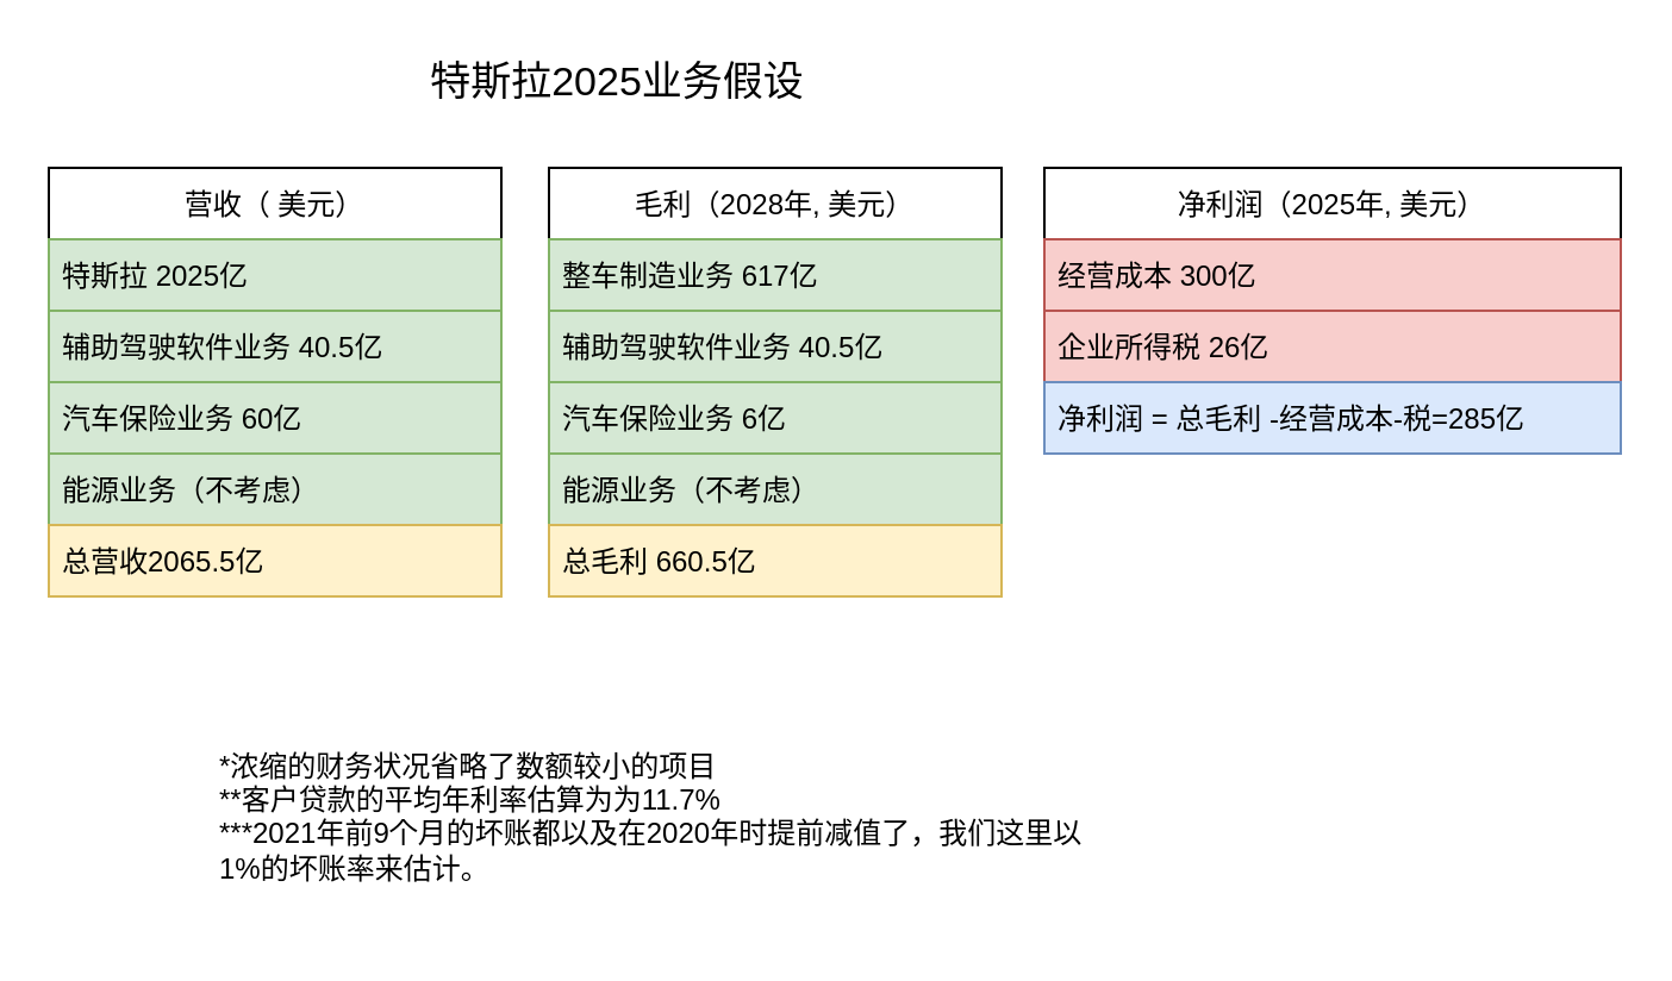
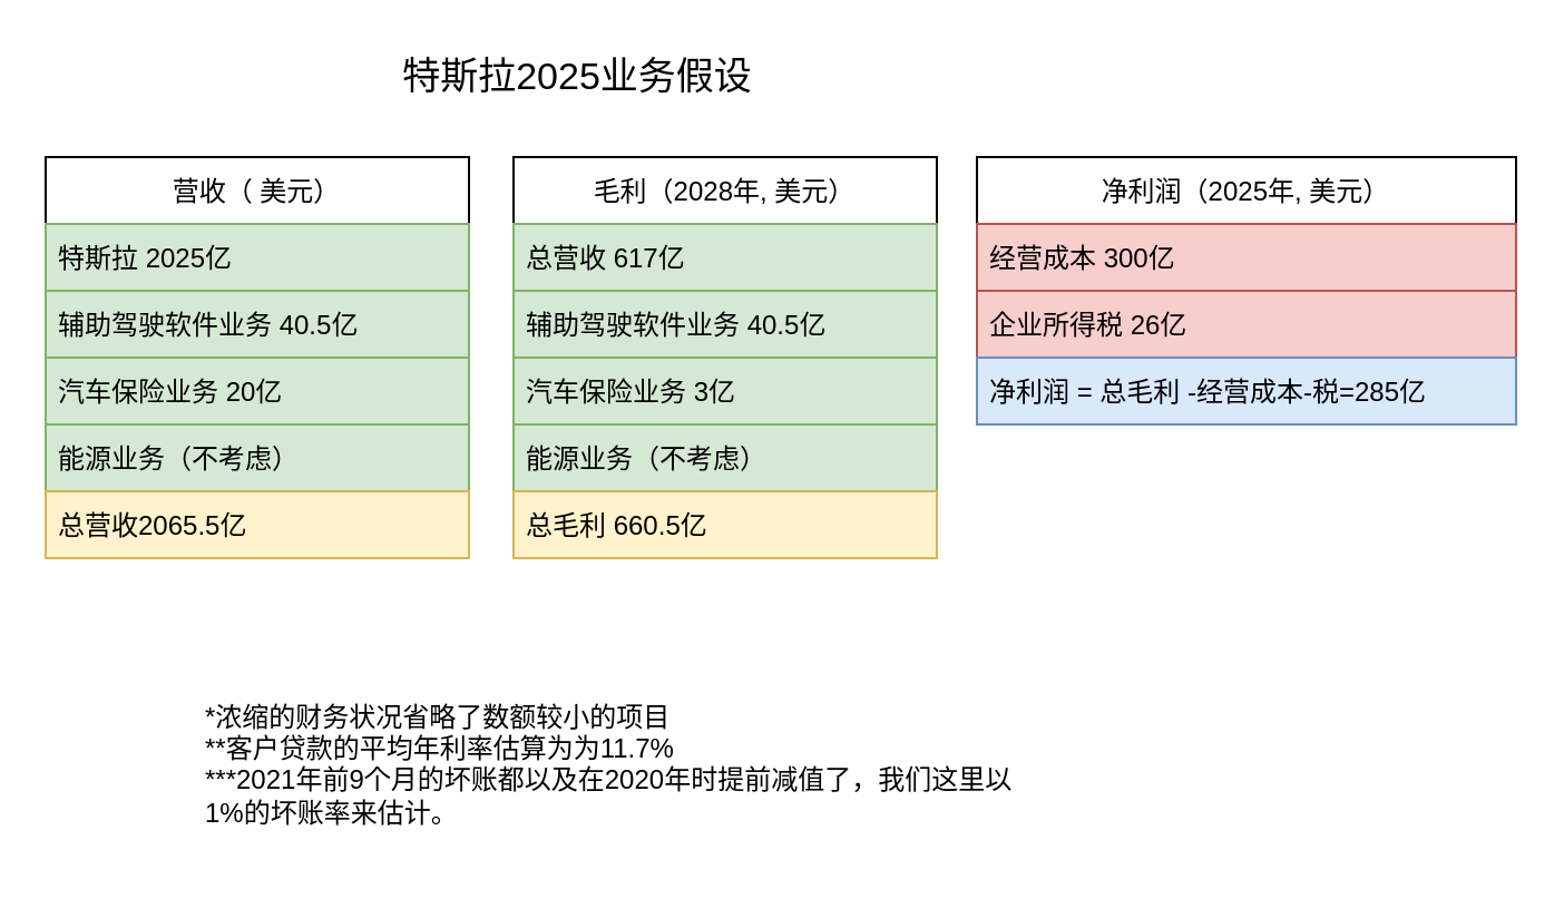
- <mxCell id="11" value="整车制造业务 617亿" style="text;strokeColor=#82b366;fillColor=#d5e8d4;align=left;verticalAlign=middle;spacingLeft=4;spacingRight=4;overflow=hidden;points=[[0,0.5],[1,0.5]];portConstraint=eastwest;rotatable=0;" parent="10" vertex="1"><mxGeometry y="30" width="190" height="30" as="geometry" /></mxCell>
+ <mxCell id="11" value="总营收 617亿" style="text;strokeColor=#82b366;fillColor=#d5e8d4;align=left;verticalAlign=middle;spacingLeft=4;spacingRight=4;overflow=hidden;points=[[0,0.5],[1,0.5]];portConstraint=eastwest;rotatable=0;" parent="10" vertex="1"><mxGeometry y="30" width="190" height="30" as="geometry" /></mxCell>
- <mxCell id="5" value="汽车保险业务 60亿" style="text;strokeColor=#82b366;fillColor=#d5e8d4;align=left;verticalAlign=middle;spacingLeft=4;spacingRight=4;overflow=hidden;points=[[0,0.5],[1,0.5]];portConstraint=eastwest;rotatable=0;" parent="2" vertex="1"><mxGeometry y="90" width="190" height="30" as="geometry" /></mxCell>
+ <mxCell id="5" value="汽车保险业务 20亿" style="text;strokeColor=#82b366;fillColor=#d5e8d4;align=left;verticalAlign=middle;spacingLeft=4;spacingRight=4;overflow=hidden;points=[[0,0.5],[1,0.5]];portConstraint=eastwest;rotatable=0;" parent="2" vertex="1"><mxGeometry y="90" width="190" height="30" as="geometry" /></mxCell>
- <mxCell id="13" value="汽车保险业务 6亿" style="text;strokeColor=#82b366;fillColor=#d5e8d4;align=left;verticalAlign=middle;spacingLeft=4;spacingRight=4;overflow=hidden;points=[[0,0.5],[1,0.5]];portConstraint=eastwest;rotatable=0;" parent="10" vertex="1"><mxGeometry y="90" width="190" height="30" as="geometry" /></mxCell>
+ <mxCell id="13" value="汽车保险业务 3亿" style="text;strokeColor=#82b366;fillColor=#d5e8d4;align=left;verticalAlign=middle;spacingLeft=4;spacingRight=4;overflow=hidden;points=[[0,0.5],[1,0.5]];portConstraint=eastwest;rotatable=0;" parent="10" vertex="1"><mxGeometry y="90" width="190" height="30" as="geometry" /></mxCell>
